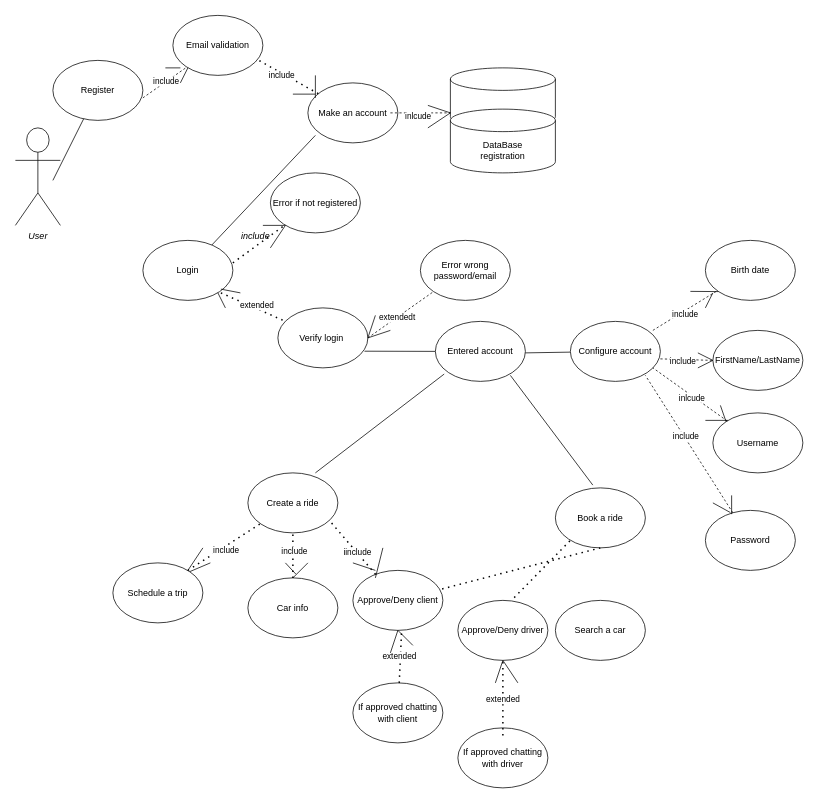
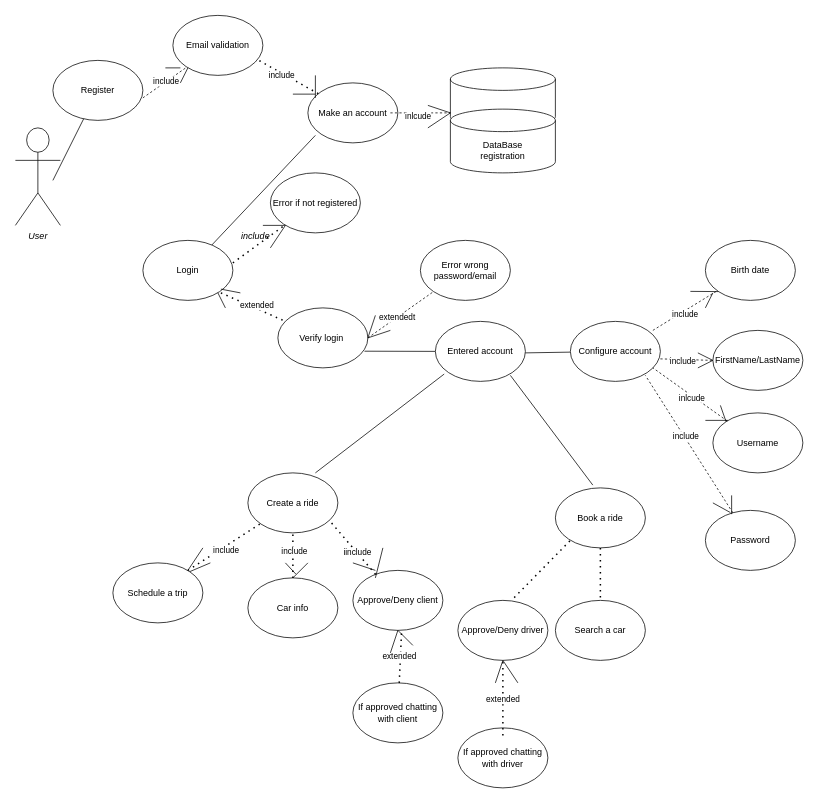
- <mxCell id="82" value="" style="endArrow=none;dashed=1;html=1;dashPattern=1 3;strokeWidth=2;rounded=0;exitX=0.5;exitY=1;exitDx=0;exitDy=0;" parent="1" source="63" target="68" edge="1"><mxGeometry width="50" height="50" relative="1" as="geometry"><mxPoint x="800" y="790" as="sourcePoint" /><mxPoint x="800" y="730" as="targetPoint" /></mxGeometry></mxCell>
+ <mxCell id="82" value="" style="endArrow=none;dashed=1;html=1;dashPattern=1 3;strokeWidth=2;rounded=0;exitX=0.5;exitY=1;exitDx=0;exitDy=0;" parent="1" source="63" target="83" edge="1"><mxGeometry width="50" height="50" relative="1" as="geometry"><mxPoint x="800" y="790" as="sourcePoint" /><mxPoint x="800" y="730" as="targetPoint" /></mxGeometry></mxCell>
